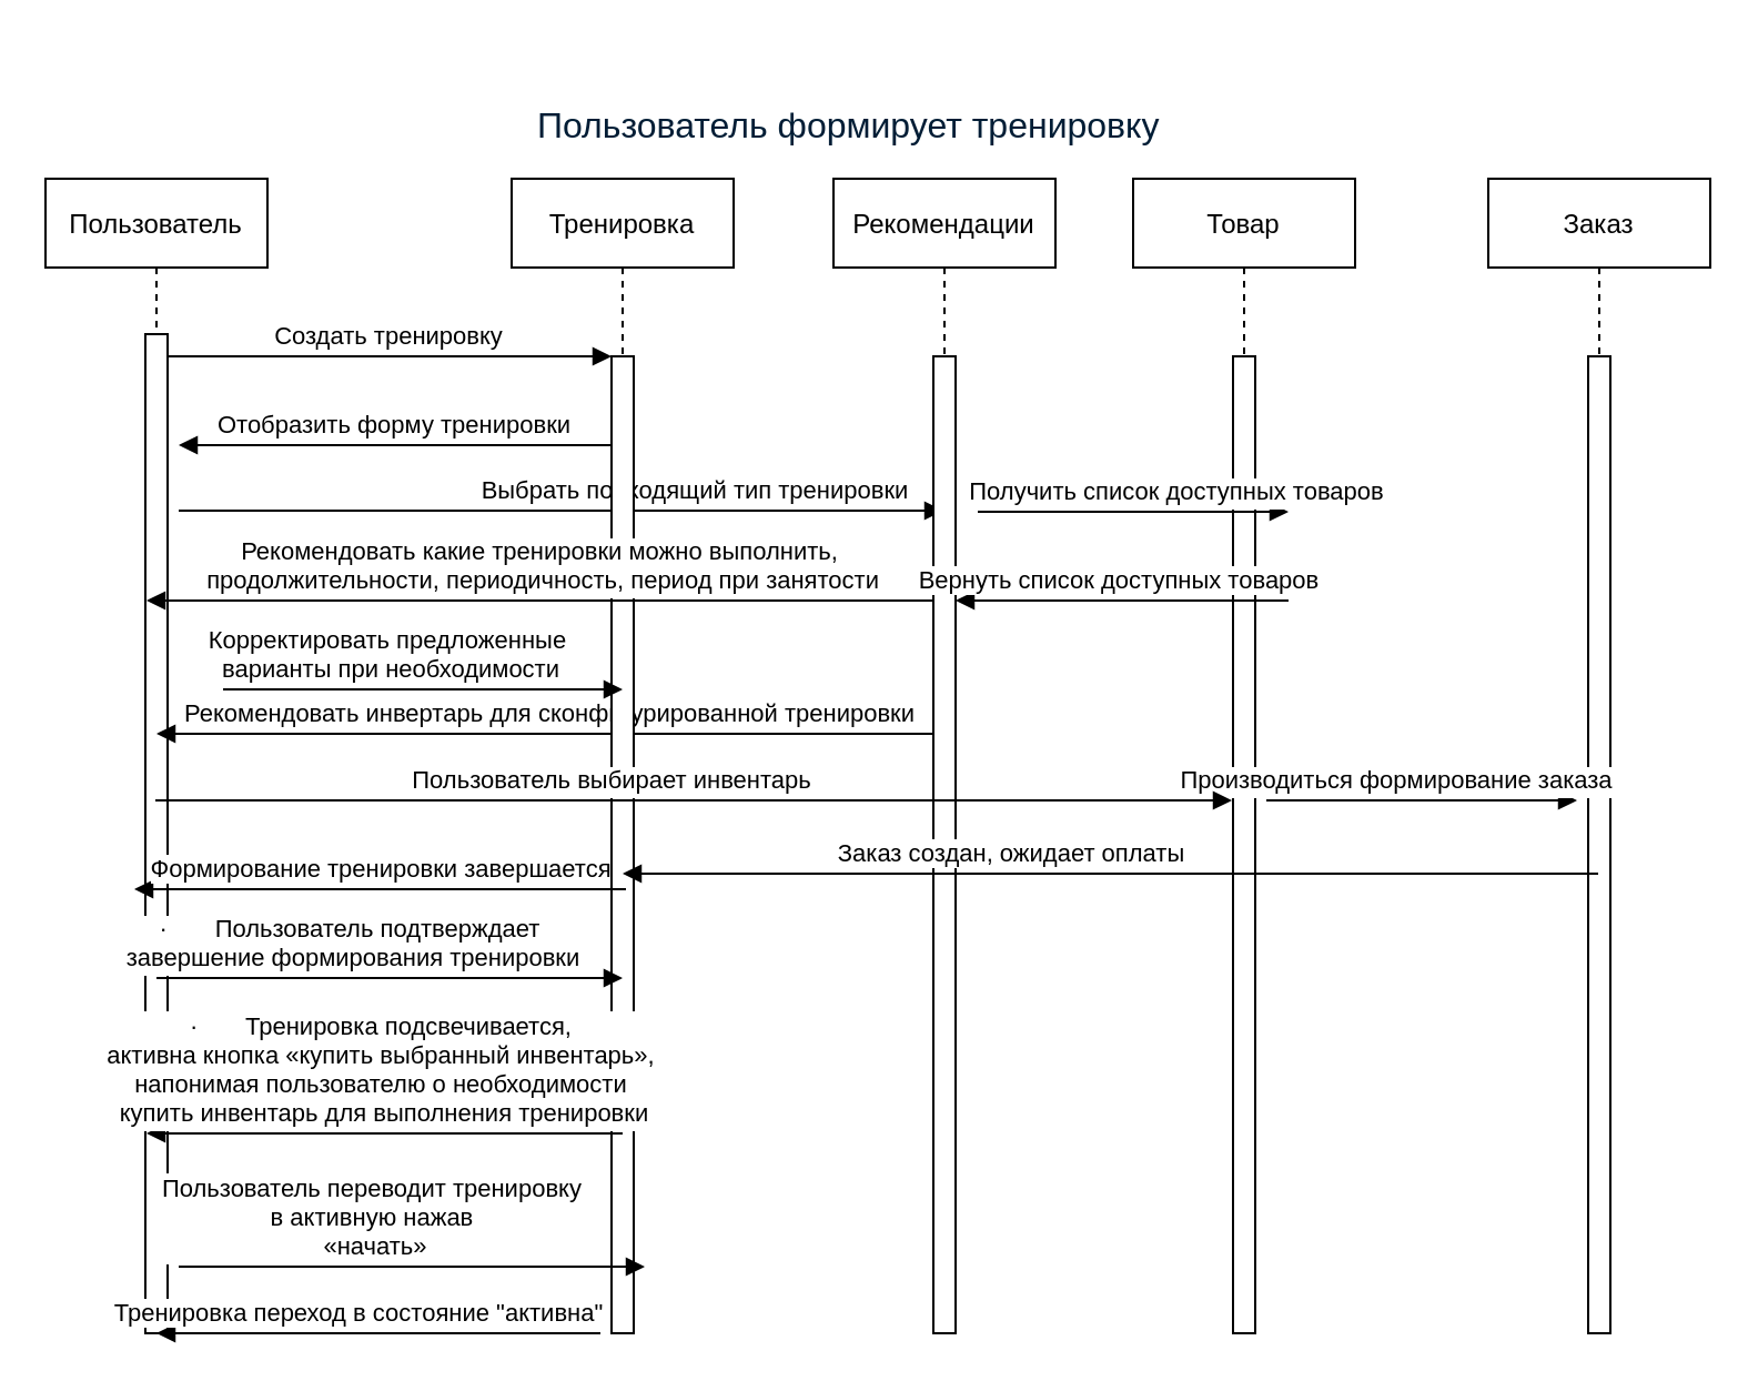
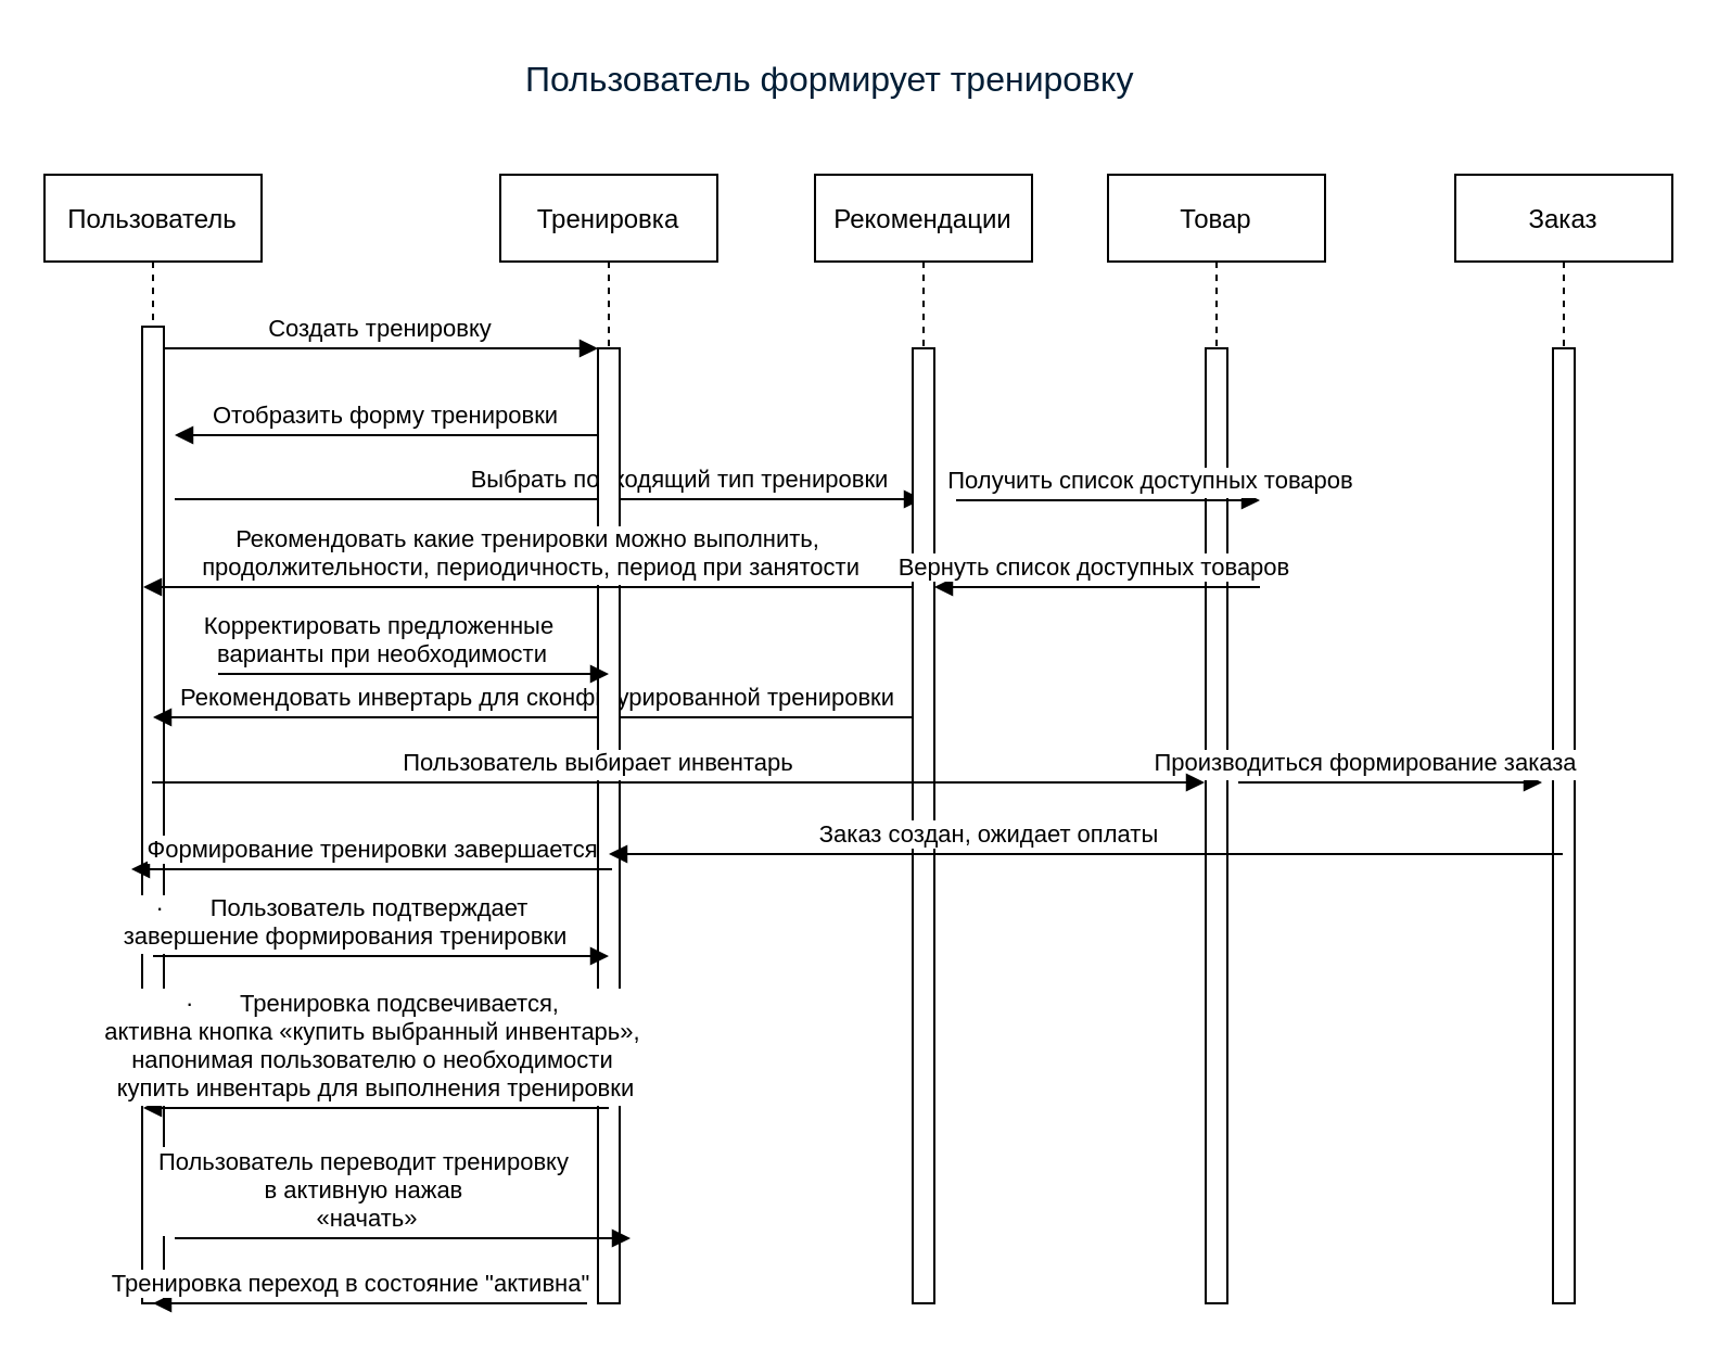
- <mxCell id="17" value="&lt;strong&gt;&lt;span style=&quot;font-size:12.0pt;mso-fareast-font-family:&lt;br/&gt;&amp;quot;Times New Roman&amp;quot;;color:#001D35;background:white;mso-ansi-language:RU;&lt;br/&gt;mso-fareast-language:RU;mso-bidi-language:AR-SA;font-weight:normal&quot;&gt;Пользователь формирует тренировку&lt;/span&gt;&lt;/strong&gt;" style="text;whiteSpace=wrap;html=1;" vertex="1" parent="1"><mxGeometry x="240" y="40" width="370" height="30" as="geometry" /></mxCell>
+ <mxCell id="17" value="&lt;strong&gt;&lt;span style=&quot;font-size:12.0pt;mso-fareast-font-family:&lt;br/&gt;&amp;quot;Times New Roman&amp;quot;;color:#001D35;background:white;mso-ansi-language:RU;&lt;br/&gt;mso-fareast-language:RU;mso-bidi-language:AR-SA;font-weight:normal&quot;&gt;Пользователь формирует тренировку&lt;/span&gt;&lt;/strong&gt;" style="text;whiteSpace=wrap;html=1;" vertex="1" parent="1"><mxGeometry x="240" y="20" width="370" height="30" as="geometry" /></mxCell>
